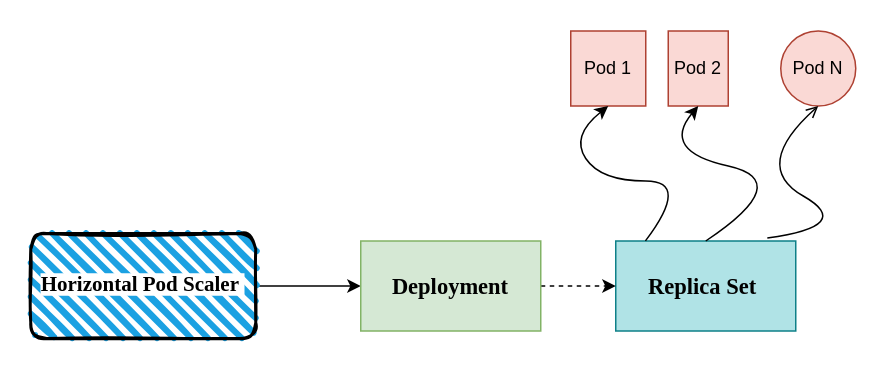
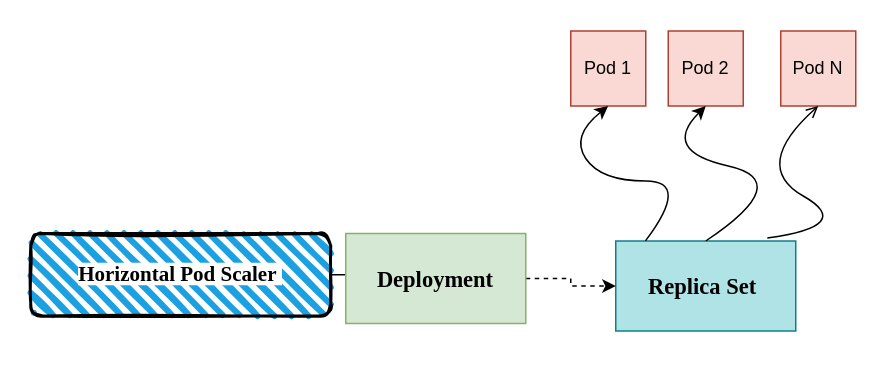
- <mxCell id="8" value="Pod 2" style="whiteSpace=wrap;html=1;aspect=fixed;fillColor=#fad9d5;strokeColor=#ae4132;" vertex="1" parent="1"><mxGeometry x="445" y="20" width="40" height="50" as="geometry" /></mxCell>
+ <mxCell id="8" value="Pod 2" style="whiteSpace=wrap;html=1;aspect=fixed;fillColor=#fad9d5;strokeColor=#ae4132;" vertex="1" parent="1"><mxGeometry x="445" y="20" width="50" height="50" as="geometry" /></mxCell>
- <mxCell id="9" value="Pod N" style="ellipse;whiteSpace=wrap;html=1;aspect=fixed;fillColor=#fad9d5;strokeColor=#ae4132;" vertex="1" parent="1"><mxGeometry x="520" y="20" width="50" height="50" as="geometry" /></mxCell>
+ <mxCell id="9" value="Pod N" style="whiteSpace=wrap;html=1;aspect=fixed;fillColor=#fad9d5;strokeColor=#ae4132;" vertex="1" parent="1"><mxGeometry x="520" y="20" width="50" height="50" as="geometry" /></mxCell>
- <mxCell id="3" value="&lt;b&gt;&lt;font style=&quot;font-size: 14px; background-color: rgb(255, 255, 255);&quot; face=&quot;Verdana&quot;&gt;Horizontal Pod Scaler&amp;nbsp;&lt;/font&gt;&lt;/b&gt;" style="rounded=1;whiteSpace=wrap;html=1;strokeWidth=2;fillWeight=4;hachureGap=8;hachureAngle=45;fillColor=#1ba1e2;sketch=1;" vertex="1" parent="1"><mxGeometry x="20" y="155" width="150" height="70" as="geometry" /></mxCell>
+ <mxCell id="3" value="&lt;b&gt;&lt;font style=&quot;font-size: 14px; background-color: rgb(255, 255, 255);&quot; face=&quot;Verdana&quot;&gt;Horizontal Pod Scaler&amp;nbsp;&lt;/font&gt;&lt;/b&gt;" style="rounded=1;whiteSpace=wrap;html=1;strokeWidth=2;fillWeight=4;hachureGap=8;hachureAngle=45;fillColor=#1ba1e2;sketch=1;" vertex="1" parent="1"><mxGeometry x="20" y="155" width="200" height="55" as="geometry" /></mxCell>
- <mxCell id="6" value="&lt;b&gt;&lt;font style=&quot;font-size: 15px;&quot; face=&quot;Verdana&quot;&gt;Deployment&lt;/font&gt;&lt;/b&gt;" style="rounded=0;whiteSpace=wrap;html=1;fillColor=#d5e8d4;strokeColor=#82b366;" vertex="1" parent="1"><mxGeometry x="240" y="160" width="120" height="60" as="geometry" /></mxCell>
+ <mxCell id="6" value="&lt;b&gt;&lt;font style=&quot;font-size: 15px;&quot; face=&quot;Verdana&quot;&gt;Deployment&lt;/font&gt;&lt;/b&gt;" style="rounded=0;whiteSpace=wrap;html=1;fillColor=#d5e8d4;strokeColor=#82b366;" vertex="1" parent="1"><mxGeometry x="230" y="155" width="120" height="60" as="geometry" /></mxCell>
